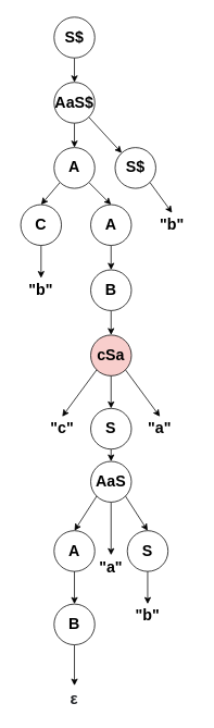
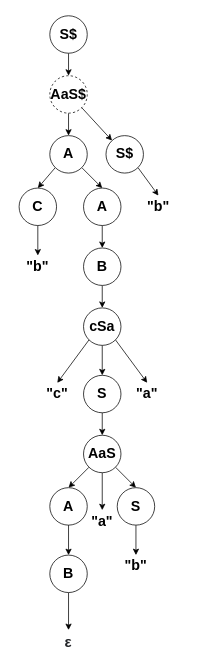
- <mxCell id="5" value="&lt;span style=&quot;font-size: 19px;&quot;&gt;&lt;b&gt;AaS$&lt;/b&gt;&lt;/span&gt;" style="ellipse;whiteSpace=wrap;html=1;aspect=fixed;" vertex="1" parent="1"><mxGeometry x="66" y="100" width="50" height="50" as="geometry" /></mxCell>
+ <mxCell id="5" value="&lt;span style=&quot;font-size: 19px;&quot;&gt;&lt;b&gt;AaS$&lt;/b&gt;&lt;/span&gt;" style="ellipse;whiteSpace=wrap;html=1;aspect=fixed;dashed=1;" vertex="1" parent="1"><mxGeometry x="66" y="100" width="50" height="50" as="geometry" /></mxCell>
- <mxCell id="19" value="&lt;font style=&quot;font-size: 19px;&quot;&gt;&lt;b&gt;cSa&lt;/b&gt;&lt;/font&gt;" style="ellipse;whiteSpace=wrap;html=1;aspect=fixed;fillColor=#f8cecc;" vertex="1" parent="1"><mxGeometry x="111" y="410" width="50" height="50" as="geometry" /></mxCell>
+ <mxCell id="19" value="&lt;font style=&quot;font-size: 19px;&quot;&gt;&lt;b&gt;cSa&lt;/b&gt;&lt;/font&gt;" style="ellipse;whiteSpace=wrap;html=1;aspect=fixed;" vertex="1" parent="1"><mxGeometry x="111" y="410" width="50" height="50" as="geometry" /></mxCell>
- <mxCell id="25" value="&lt;font style=&quot;font-size: 19px;&quot;&gt;&lt;b&gt;AaS&lt;/b&gt;&lt;/font&gt;" style="ellipse;whiteSpace=wrap;html=1;aspect=fixed;" vertex="1" parent="1"><mxGeometry x="111" y="565" width="50" height="50" as="geometry" /></mxCell>
+ <mxCell id="25" value="&lt;font style=&quot;font-size: 19px;&quot;&gt;&lt;b&gt;AaS&lt;/b&gt;&lt;/font&gt;" style="ellipse;whiteSpace=wrap;html=1;aspect=fixed;" vertex="1" parent="1"><mxGeometry x="111" y="580" width="50" height="50" as="geometry" /></mxCell>
